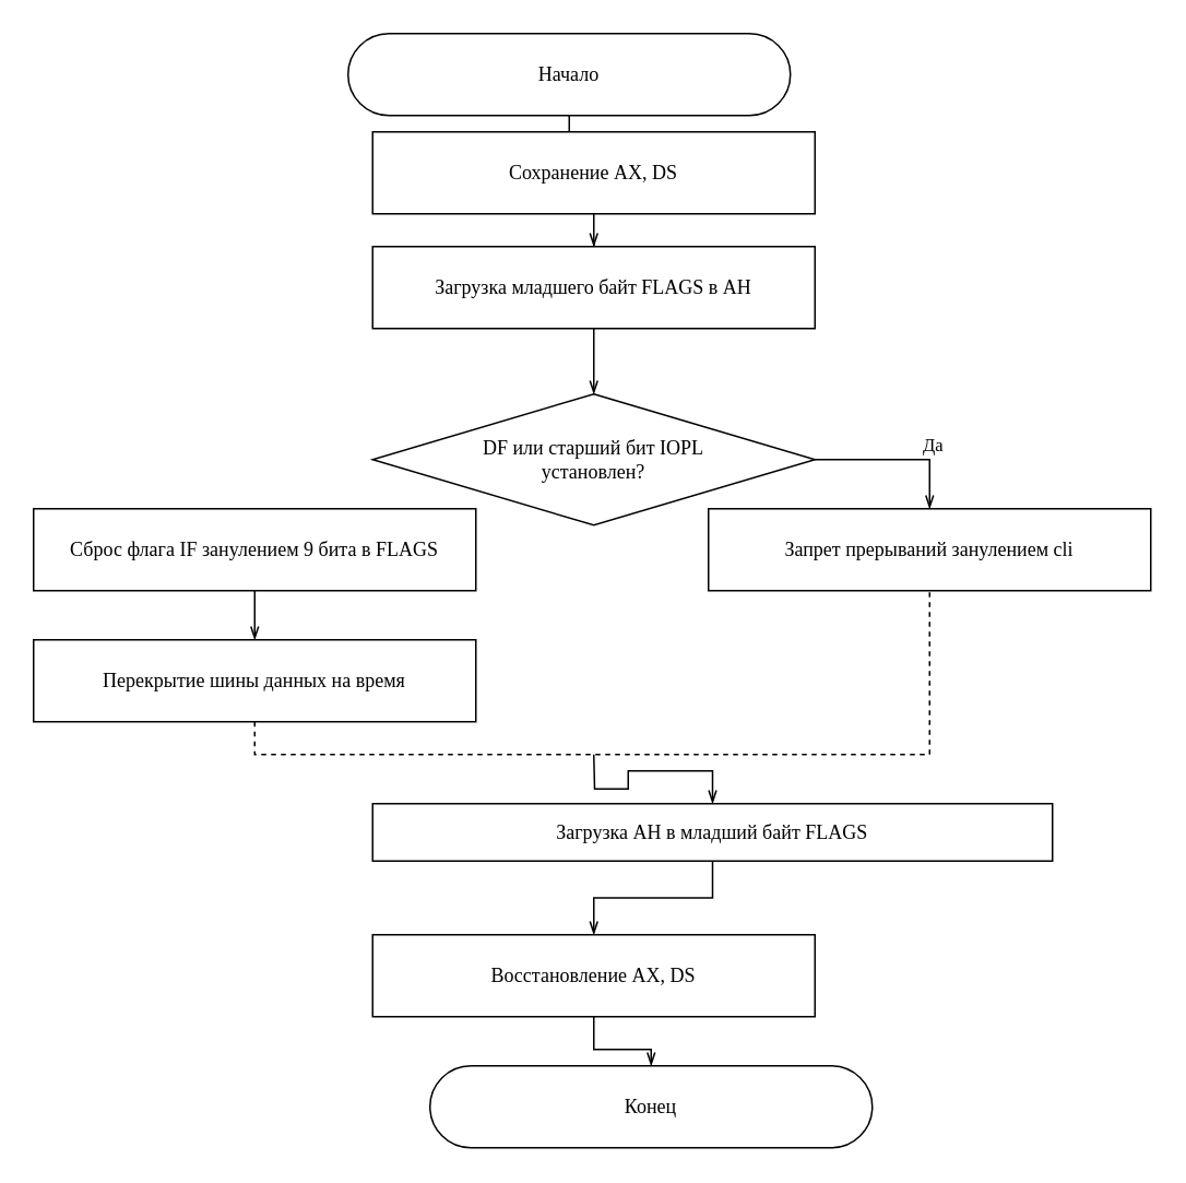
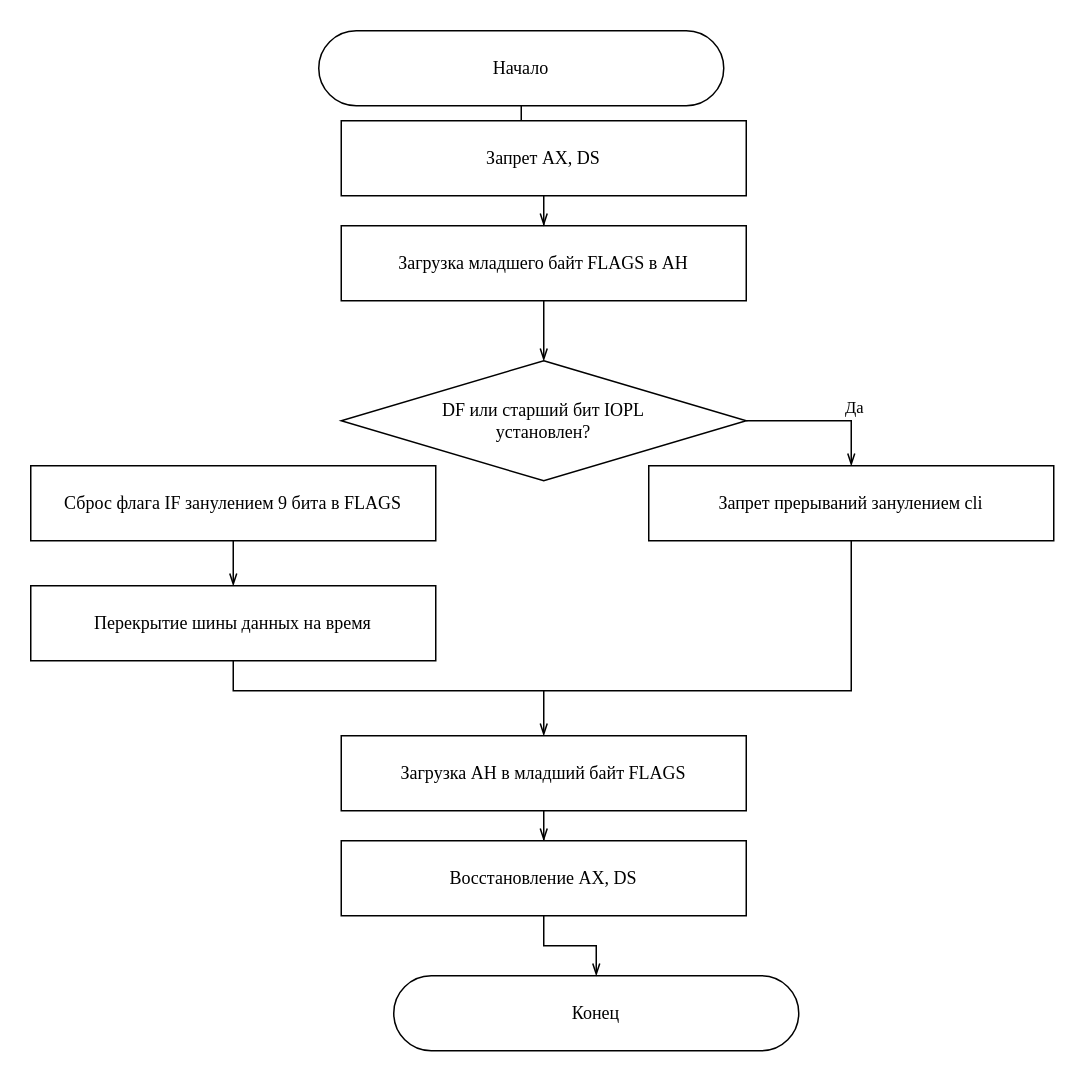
- <mxCell id="18" value="Сохранение AX, DS" style="rounded=1;whiteSpace=wrap;html=1;fontFamily=Garamond;arcSize=0;" parent="1" vertex="1"><mxGeometry x="227" y="80" width="270" height="50" as="geometry" /></mxCell>
+ <mxCell id="18" value="Запрет AX, DS" style="rounded=1;whiteSpace=wrap;html=1;fontFamily=Garamond;arcSize=0;" parent="1" vertex="1"><mxGeometry x="227" y="80" width="270" height="50" as="geometry" /></mxCell>
- <mxCell id="5" style="edgeStyle=orthogonalEdgeStyle;rounded=0;orthogonalLoop=1;jettySize=auto;html=1;exitX=0.5;exitY=1;exitDx=0;exitDy=0;entryX=0.5;entryY=1;entryDx=0;entryDy=0;fontFamily=Garamond;endArrow=none;endFill=0;dashed=1;" parent="1" source="19" target="12" edge="1"><mxGeometry relative="1" as="geometry"><mxPoint x="143" y="360" as="sourcePoint" /><mxPoint x="567" y="360" as="targetPoint" /></mxGeometry></mxCell>
+ <mxCell id="5" style="edgeStyle=orthogonalEdgeStyle;rounded=0;orthogonalLoop=1;jettySize=auto;html=1;exitX=0.5;exitY=1;exitDx=0;exitDy=0;entryX=0.5;entryY=1;entryDx=0;entryDy=0;fontFamily=Garamond;endArrow=none;endFill=0;" parent="1" source="19" target="12" edge="1"><mxGeometry relative="1" as="geometry"><mxPoint x="143" y="360" as="sourcePoint" /><mxPoint x="567" y="360" as="targetPoint" /></mxGeometry></mxCell>
- <mxCell id="16" value="Загрузка AH в младший байт FLAGS" style="rounded=1;whiteSpace=wrap;html=1;fontFamily=Garamond;arcSize=0;" parent="1" vertex="1"><mxGeometry x="227" y="490" width="415" height="35" as="geometry" /></mxCell>
+ <mxCell id="16" value="Загрузка AH в младший байт FLAGS" style="rounded=1;whiteSpace=wrap;html=1;fontFamily=Garamond;arcSize=0;" parent="1" vertex="1"><mxGeometry x="227" y="490" width="270" height="50" as="geometry" /></mxCell>
- <mxCell id="21" value="Восстановление AX, DS" style="rounded=1;whiteSpace=wrap;html=1;fontFamily=Garamond;arcSize=0;" parent="1" vertex="1"><mxGeometry x="227" y="570" width="270" height="50" as="geometry" /></mxCell>
+ <mxCell id="21" value="Восстановление AX, DS" style="rounded=1;whiteSpace=wrap;html=1;fontFamily=Garamond;arcSize=0;" parent="1" vertex="1"><mxGeometry x="227" y="560" width="270" height="50" as="geometry" /></mxCell>
